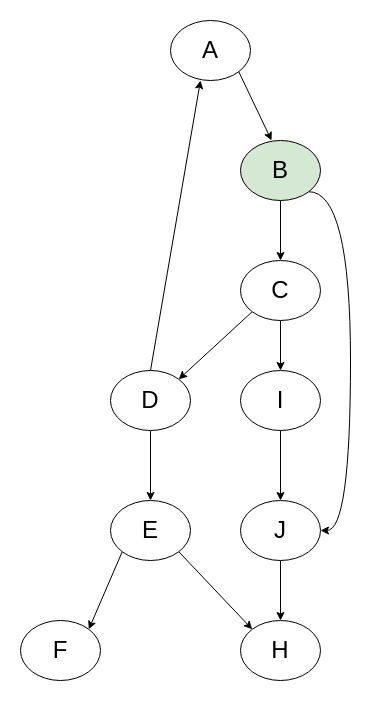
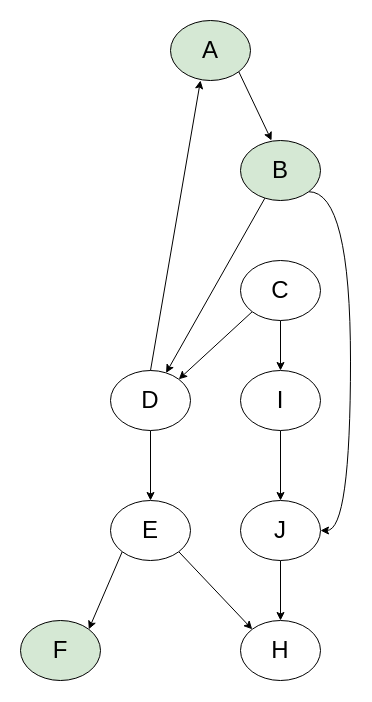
- <mxCell id="2" value="&lt;font style=&quot;font-size: 24px;&quot;&gt;A&lt;/font&gt;" style="ellipse;whiteSpace=wrap;html=1;" parent="1" vertex="1"><mxGeometry x="170" y="20" width="80" height="60" as="geometry" /></mxCell>
+ <mxCell id="2" value="&lt;font style=&quot;font-size: 24px;&quot;&gt;A&lt;/font&gt;" style="ellipse;whiteSpace=wrap;html=1;fillColor=#d5e8d4;" parent="1" vertex="1"><mxGeometry x="170" y="20" width="80" height="60" as="geometry" /></mxCell>
- <mxCell id="17" value="" style="edgeStyle=none;rounded=0;orthogonalLoop=1;jettySize=auto;html=1;strokeWidth=1;" parent="1" source="19" target="16" edge="1"><mxGeometry relative="1" as="geometry" /></mxCell>
+ <mxCell id="17" value="" style="edgeStyle=none;rounded=0;orthogonalLoop=1;jettySize=auto;html=1;strokeWidth=1;" parent="1" source="19" target="13" edge="1"><mxGeometry relative="1" as="geometry" /></mxCell>
- <mxCell id="3" value="&lt;font style=&quot;font-size: 24px;&quot;&gt;F&lt;/font&gt;" style="ellipse;whiteSpace=wrap;html=1;" parent="1" vertex="1"><mxGeometry x="20" y="620" width="80" height="60" as="geometry" /></mxCell>
+ <mxCell id="3" value="&lt;font style=&quot;font-size: 24px;&quot;&gt;F&lt;/font&gt;" style="ellipse;whiteSpace=wrap;html=1;fillColor=#d5e8d4;" parent="1" vertex="1"><mxGeometry x="20" y="620" width="80" height="60" as="geometry" /></mxCell>
